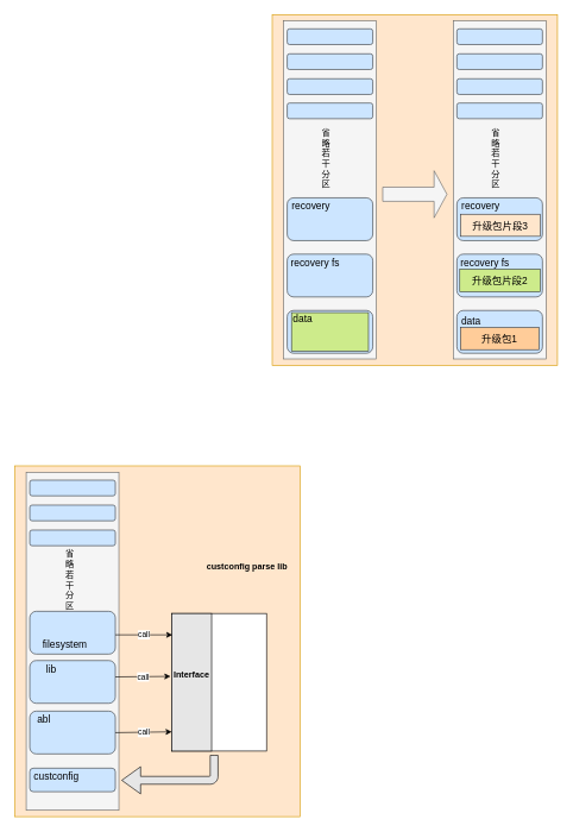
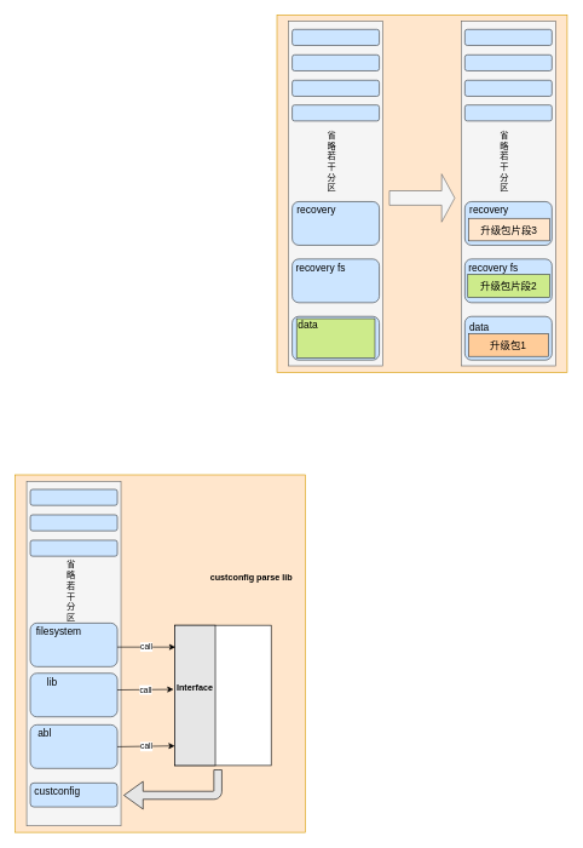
- <mxCell id="43" value="filesystem" style="text;html=1;strokeColor=none;fillColor=none;align=center;verticalAlign=middle;whiteSpace=wrap;rounded=0;fontSize=14;" vertex="1" parent="1"><mxGeometry x="55" y="892" width="71" height="23" as="geometry" /></mxCell>
+ <mxCell id="43" value="filesystem" style="text;html=1;strokeColor=none;fillColor=none;align=center;verticalAlign=middle;whiteSpace=wrap;rounded=0;fontSize=14;" vertex="1" parent="1"><mxGeometry x="45" y="857" width="71" height="23" as="geometry" /></mxCell>
